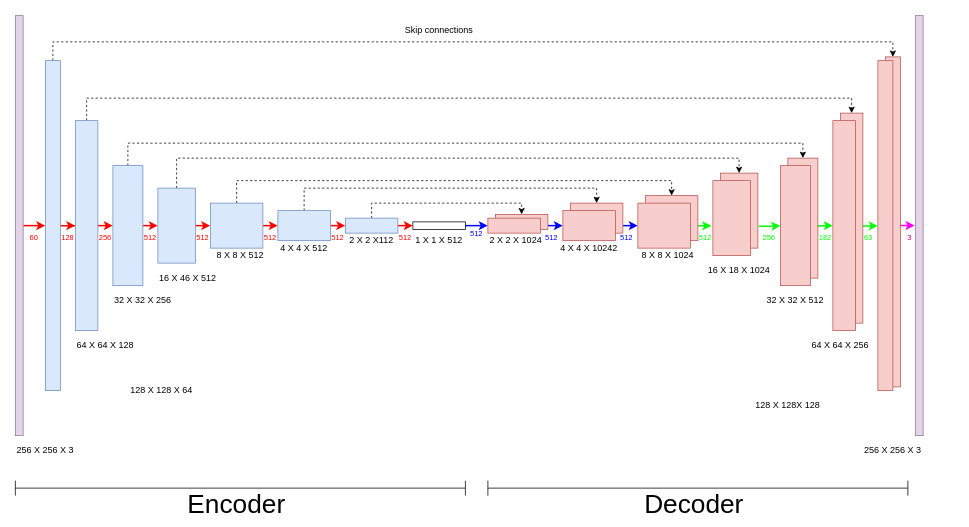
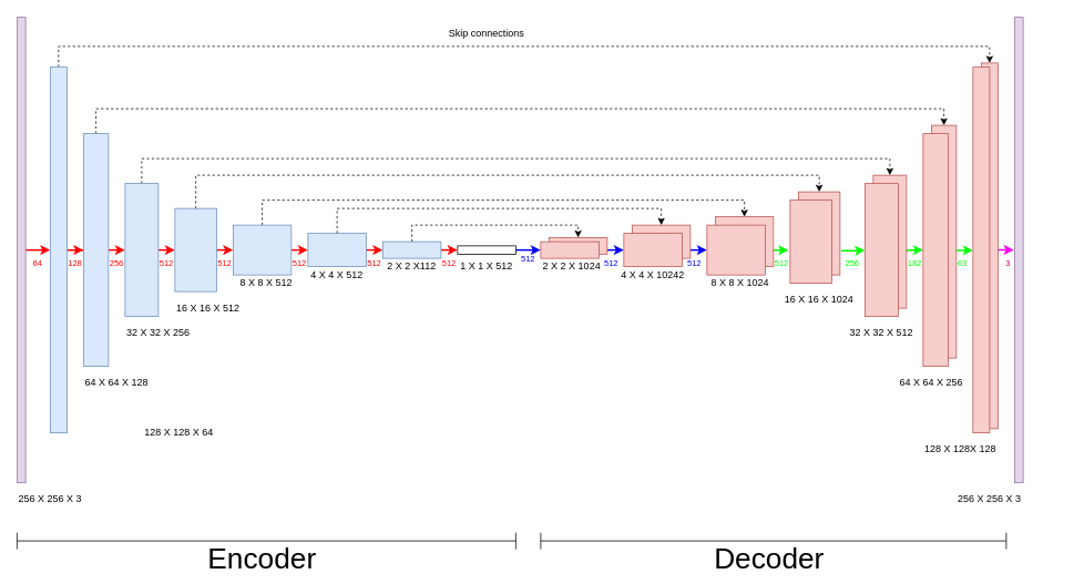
- <mxCell id="71" value="60" style="text;html=1;strokeColor=none;fillColor=none;align=center;verticalAlign=middle;whiteSpace=wrap;rounded=0;labelBackgroundColor=none;fontColor=#FF0000;fontSize=10;" vertex="1" parent="1"><mxGeometry x="30.36" y="305" width="29.64" height="20" as="geometry" /></mxCell>
+ <mxCell id="71" value="64" style="text;html=1;strokeColor=none;fillColor=none;align=center;verticalAlign=middle;whiteSpace=wrap;rounded=0;labelBackgroundColor=none;fontColor=#FF0000;fontSize=10;" vertex="1" parent="1"><mxGeometry x="30.36" y="305" width="29.64" height="20" as="geometry" /></mxCell>
- <mxCell id="61" value="16 X 18 X 1024" style="text;html=1;strokeColor=none;fillColor=none;align=center;verticalAlign=middle;whiteSpace=wrap;rounded=0;" vertex="1" parent="1"><mxGeometry x="940" y="350" width="90" height="20" as="geometry" /></mxCell>
+ <mxCell id="61" value="16 X 16 X 1024" style="text;html=1;strokeColor=none;fillColor=none;align=center;verticalAlign=middle;whiteSpace=wrap;rounded=0;" vertex="1" parent="1"><mxGeometry x="940" y="350" width="90" height="20" as="geometry" /></mxCell>
- <mxCell id="45" value="16 X 46 X 512" style="text;html=1;strokeColor=none;fillColor=none;align=center;verticalAlign=middle;whiteSpace=wrap;rounded=0;" vertex="1" parent="1"><mxGeometry x="210" y="360" width="80" height="20" as="geometry" /></mxCell>
+ <mxCell id="45" value="16 X 16 X 512" style="text;html=1;strokeColor=none;fillColor=none;align=center;verticalAlign=middle;whiteSpace=wrap;rounded=0;" vertex="1" parent="1"><mxGeometry x="210" y="360" width="80" height="20" as="geometry" /></mxCell>
- <mxCell id="64" value="128 X 128X 128" style="text;html=1;strokeColor=none;fillColor=none;align=center;verticalAlign=middle;whiteSpace=wrap;rounded=0;" vertex="1" parent="1"><mxGeometry x="1005" y="530" width="90" height="20" as="geometry" /></mxCell>
+ <mxCell id="64" value="128 X 128X 128" style="text;html=1;strokeColor=none;fillColor=none;align=center;verticalAlign=middle;whiteSpace=wrap;rounded=0;" vertex="1" parent="1"><mxGeometry x="1110" y="530" width="90" height="20" as="geometry" /></mxCell>
